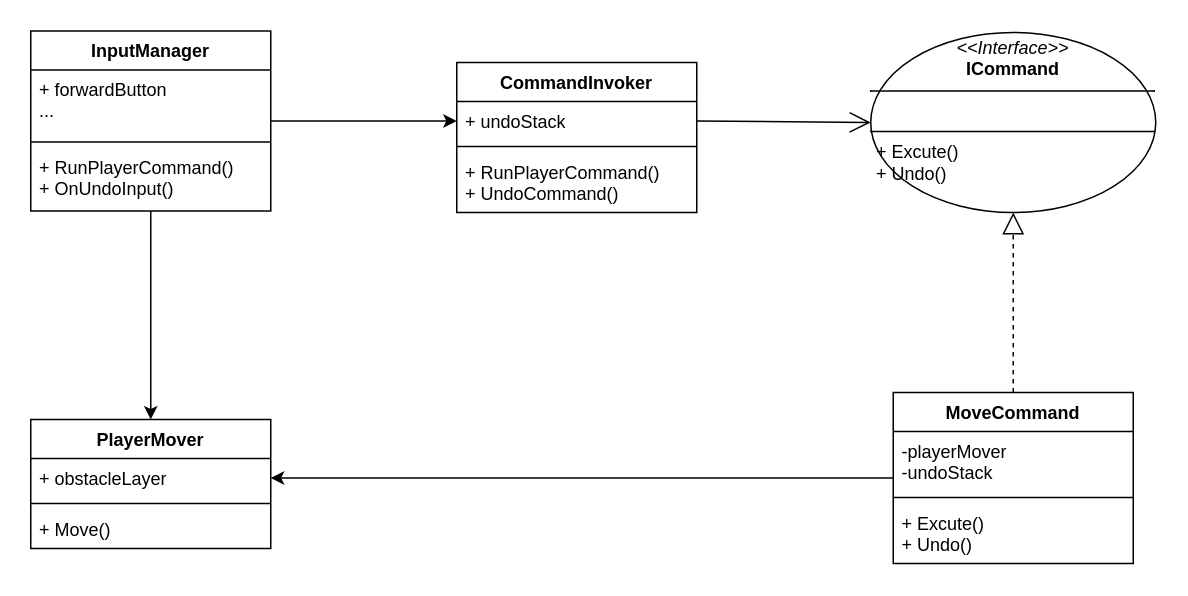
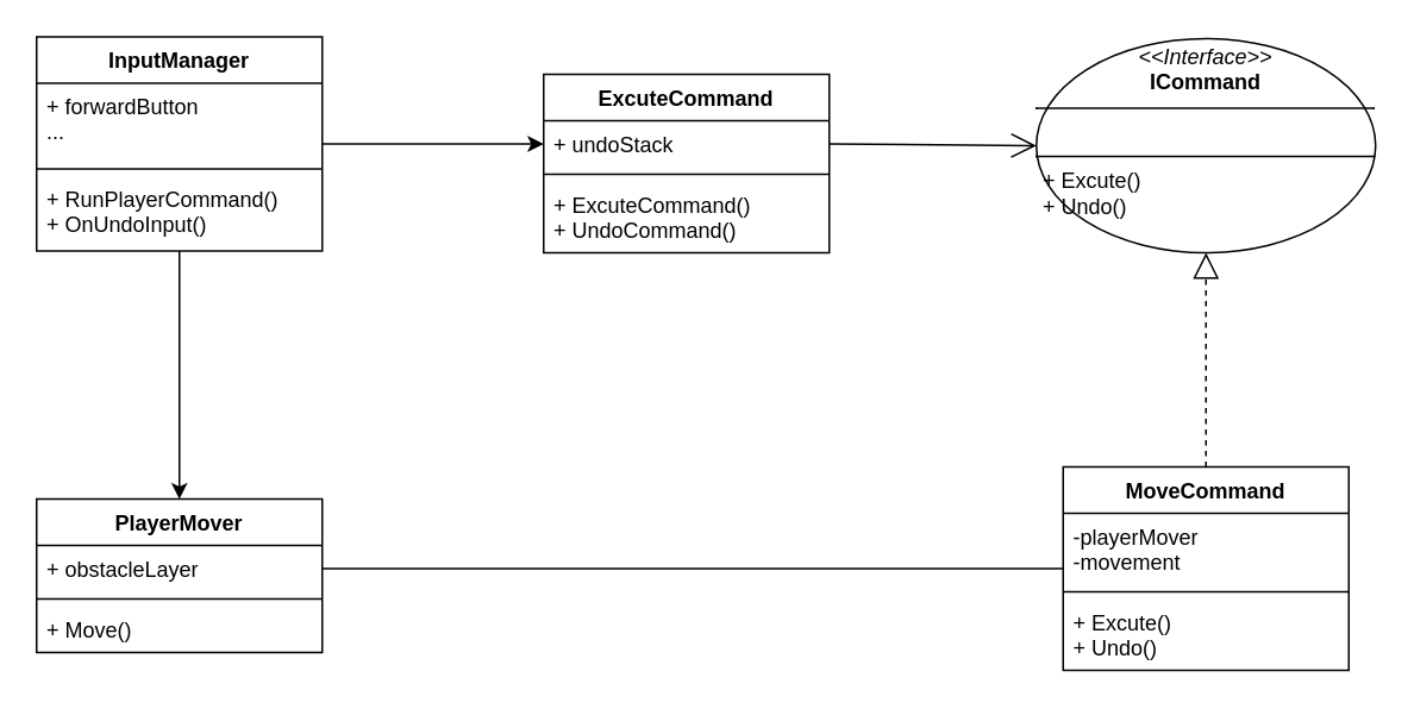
- <mxCell id="13" value="CommandInvoker" style="swimlane;fontStyle=1;align=center;verticalAlign=top;childLayout=stackLayout;horizontal=1;startSize=26;horizontalStack=0;resizeParent=1;resizeParentMax=0;resizeLast=0;collapsible=1;marginBottom=0;whiteSpace=wrap;html=1;" vertex="1" parent="1"><mxGeometry x="304" y="41" width="160" height="100" as="geometry" /></mxCell>
+ <mxCell id="13" value="ExcuteCommand" style="swimlane;fontStyle=1;align=center;verticalAlign=top;childLayout=stackLayout;horizontal=1;startSize=26;horizontalStack=0;resizeParent=1;resizeParentMax=0;resizeLast=0;collapsible=1;marginBottom=0;whiteSpace=wrap;html=1;" vertex="1" parent="1"><mxGeometry x="304" y="41" width="160" height="100" as="geometry" /></mxCell>
- <mxCell id="16" value="+ RunPlayerCommand()&lt;div&gt;+ UndoCommand()&lt;/div&gt;" style="text;strokeColor=none;fillColor=none;align=left;verticalAlign=top;spacingLeft=4;spacingRight=4;overflow=hidden;rotatable=0;points=[[0,0.5],[1,0.5]];portConstraint=eastwest;whiteSpace=wrap;html=1;" vertex="1" parent="13"><mxGeometry y="60" width="160" height="40" as="geometry" /></mxCell>
+ <mxCell id="16" value="+ ExcuteCommand()&lt;div&gt;+ UndoCommand()&lt;/div&gt;" style="text;strokeColor=none;fillColor=none;align=left;verticalAlign=top;spacingLeft=4;spacingRight=4;overflow=hidden;rotatable=0;points=[[0,0.5],[1,0.5]];portConstraint=eastwest;whiteSpace=wrap;html=1;" vertex="1" parent="13"><mxGeometry y="60" width="160" height="40" as="geometry" /></mxCell>
- <mxCell id="5" value="-playerMover&lt;div&gt;-undoStack&lt;/div&gt;" style="text;strokeColor=none;fillColor=none;align=left;verticalAlign=top;spacingLeft=4;spacingRight=4;overflow=hidden;rotatable=0;points=[[0,0.5],[1,0.5]];portConstraint=eastwest;whiteSpace=wrap;html=1;" vertex="1" parent="4"><mxGeometry y="26" width="160" height="40" as="geometry" /></mxCell>
+ <mxCell id="5" value="-playerMover&lt;div&gt;-movement&lt;/div&gt;" style="text;strokeColor=none;fillColor=none;align=left;verticalAlign=top;spacingLeft=4;spacingRight=4;overflow=hidden;rotatable=0;points=[[0,0.5],[1,0.5]];portConstraint=eastwest;whiteSpace=wrap;html=1;" vertex="1" parent="4"><mxGeometry y="26" width="160" height="40" as="geometry" /></mxCell>
- <mxCell id="3" style="edgeStyle=orthogonalEdgeStyle;rounded=0;orthogonalLoop=1;jettySize=auto;html=1;entryX=1;entryY=0.5;entryDx=0;entryDy=0;" edge="1" parent="1" source="4" target="10"><mxGeometry relative="1" as="geometry" /></mxCell>
+ <mxCell id="3" style="edgeStyle=orthogonalEdgeStyle;rounded=0;orthogonalLoop=1;jettySize=auto;html=1;entryX=1;entryY=0.5;entryDx=0;entryDy=0;endArrow=none;" edge="1" parent="1" source="4" target="10"><mxGeometry relative="1" as="geometry" /></mxCell>
